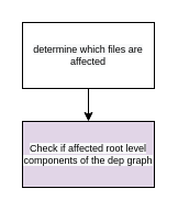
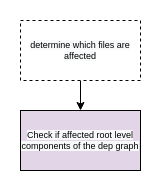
- <mxCell id="4" value="&lt;span style=&quot;color: rgb(0 , 0 , 0) ; font-family: &amp;#34;helvetica&amp;#34; ; font-size: 9px ; font-style: normal ; font-weight: 400 ; letter-spacing: normal ; text-align: center ; text-indent: 0px ; text-transform: none ; word-spacing: 0px ; background-color: rgb(248 , 249 , 250) ; display: inline ; float: none&quot;&gt;determine which files are affected&lt;/span&gt;" style="rounded=0;whiteSpace=wrap;html=1;fontSize=9;" vertex="1" parent="1"><mxGeometry x="20" y="20" width="120" height="60" as="geometry" /></mxCell>
+ <mxCell id="4" value="&lt;span style=&quot;color: rgb(0 , 0 , 0) ; font-family: &amp;#34;helvetica&amp;#34; ; font-size: 9px ; font-style: normal ; font-weight: 400 ; letter-spacing: normal ; text-align: center ; text-indent: 0px ; text-transform: none ; word-spacing: 0px ; background-color: rgb(248 , 249 , 250) ; display: inline ; float: none&quot;&gt;determine which files are affected&lt;/span&gt;" style="rounded=0;whiteSpace=wrap;html=1;fontSize=9;dashed=1;" vertex="1" parent="1"><mxGeometry x="20" y="20" width="120" height="60" as="geometry" /></mxCell>
